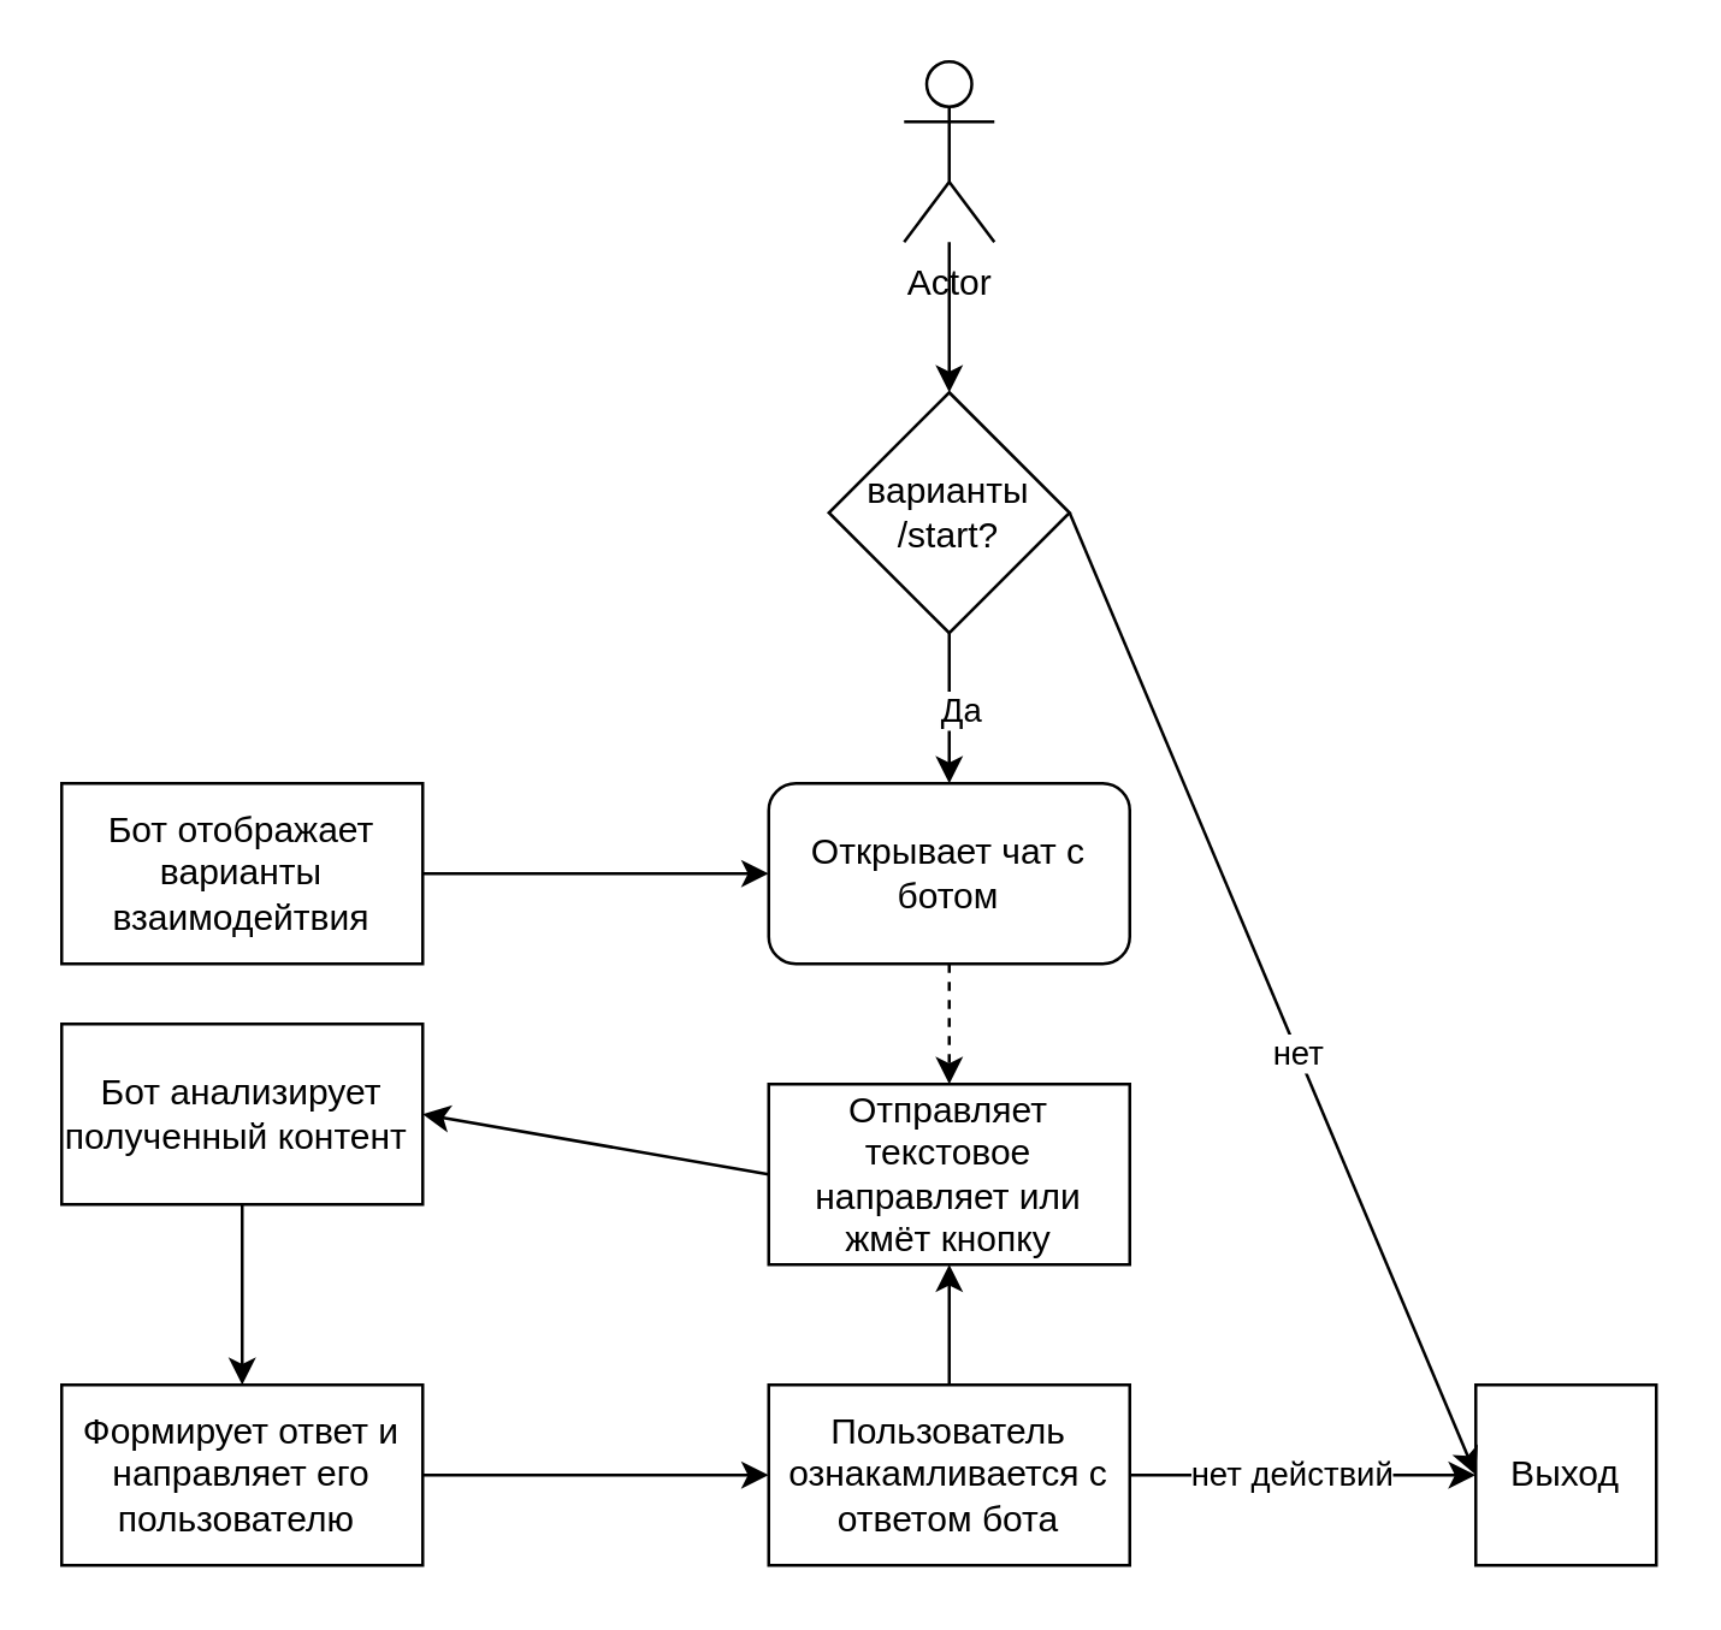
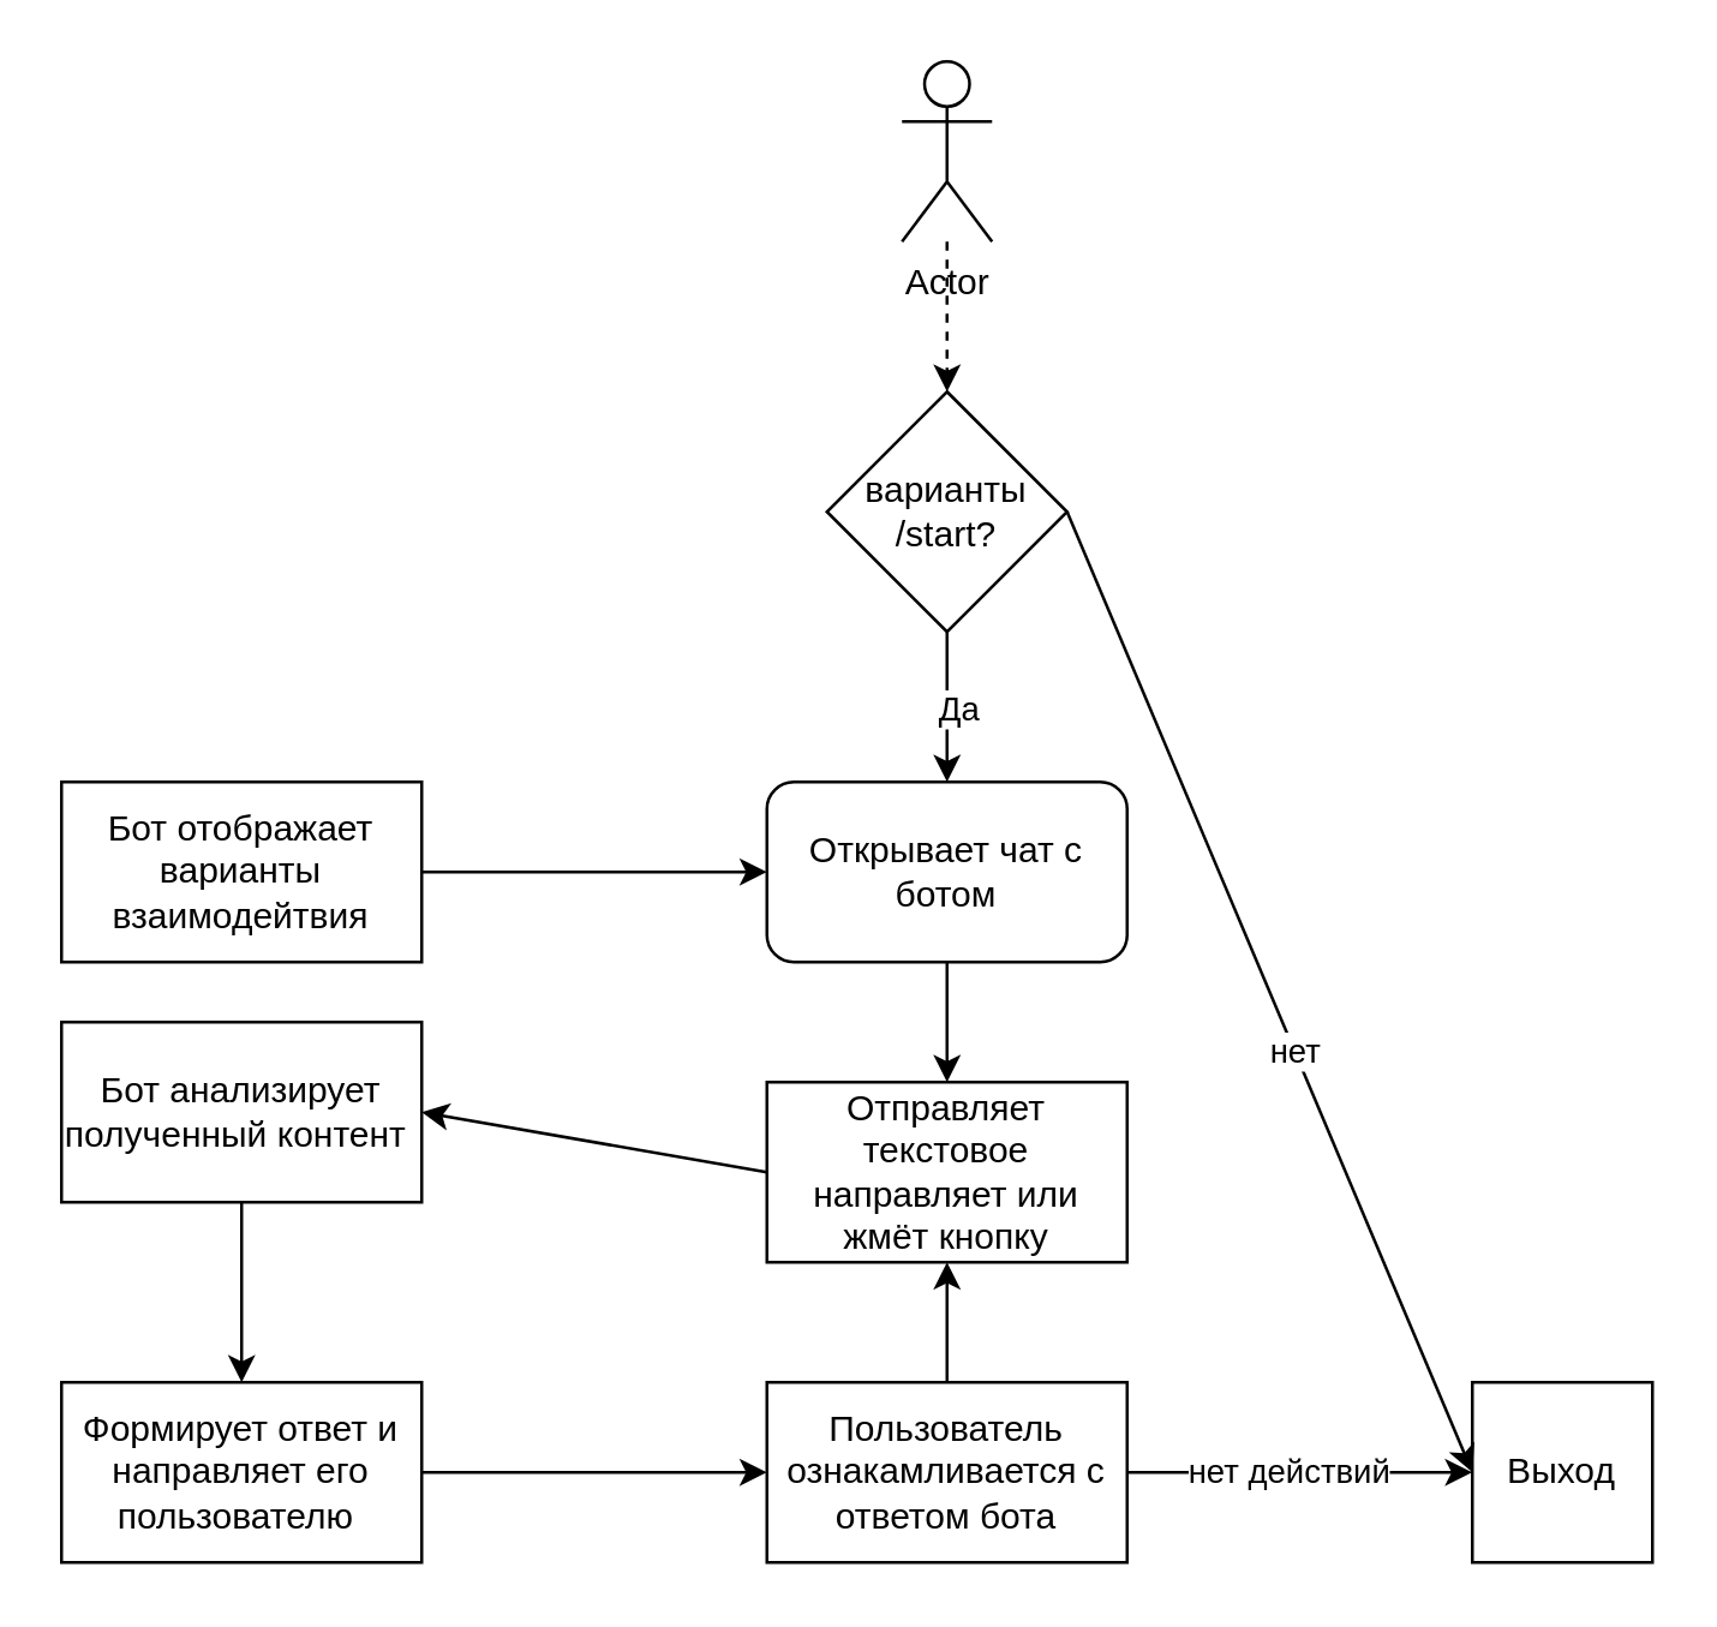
- <mxCell id="17" value="" style="endArrow=classic;html=1;rounded=0;entryX=0.5;entryY=0;entryDx=0;entryDy=0;" edge="1" parent="1" source="2" target="18"><mxGeometry width="50" height="50" relative="1" as="geometry"><mxPoint x="315" y="80" as="sourcePoint" /><mxPoint x="315" y="260" as="targetPoint" /></mxGeometry></mxCell>
+ <mxCell id="17" value="" style="endArrow=classic;html=1;rounded=0;entryX=0.5;entryY=0;entryDx=0;entryDy=0;dashed=1;" edge="1" parent="1" source="2" target="18"><mxGeometry width="50" height="50" relative="1" as="geometry"><mxPoint x="315" y="80" as="sourcePoint" /><mxPoint x="315" y="260" as="targetPoint" /></mxGeometry></mxCell>
- <mxCell id="9" value="" style="endArrow=classic;html=1;rounded=0;exitX=0.5;exitY=1;exitDx=0;exitDy=0;entryX=0.5;entryY=0;entryDx=0;entryDy=0;dashed=1;" edge="1" parent="1" source="6" target="3"><mxGeometry width="50" height="50" relative="1" as="geometry"><mxPoint x="300" y="590" as="sourcePoint" /><mxPoint x="350" y="540" as="targetPoint" /></mxGeometry></mxCell>
+ <mxCell id="9" value="" style="endArrow=classic;html=1;rounded=0;exitX=0.5;exitY=1;exitDx=0;exitDy=0;entryX=0.5;entryY=0;entryDx=0;entryDy=0;" edge="1" parent="1" source="6" target="3"><mxGeometry width="50" height="50" relative="1" as="geometry"><mxPoint x="300" y="590" as="sourcePoint" /><mxPoint x="350" y="540" as="targetPoint" /></mxGeometry></mxCell>
